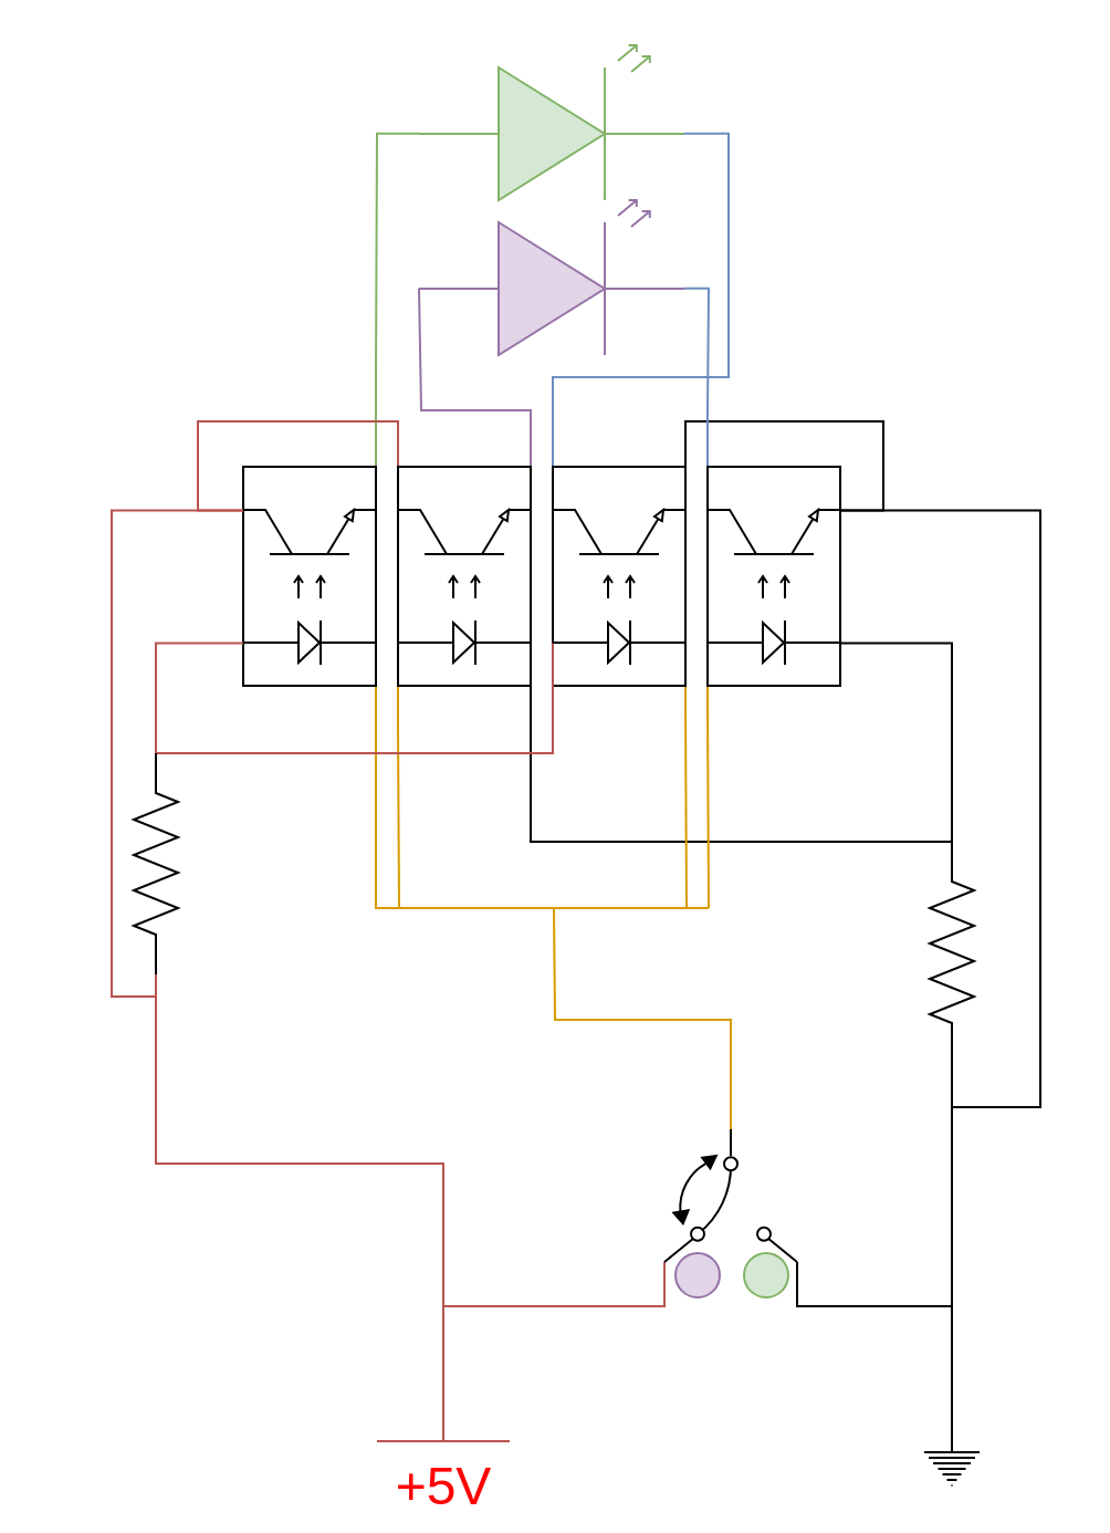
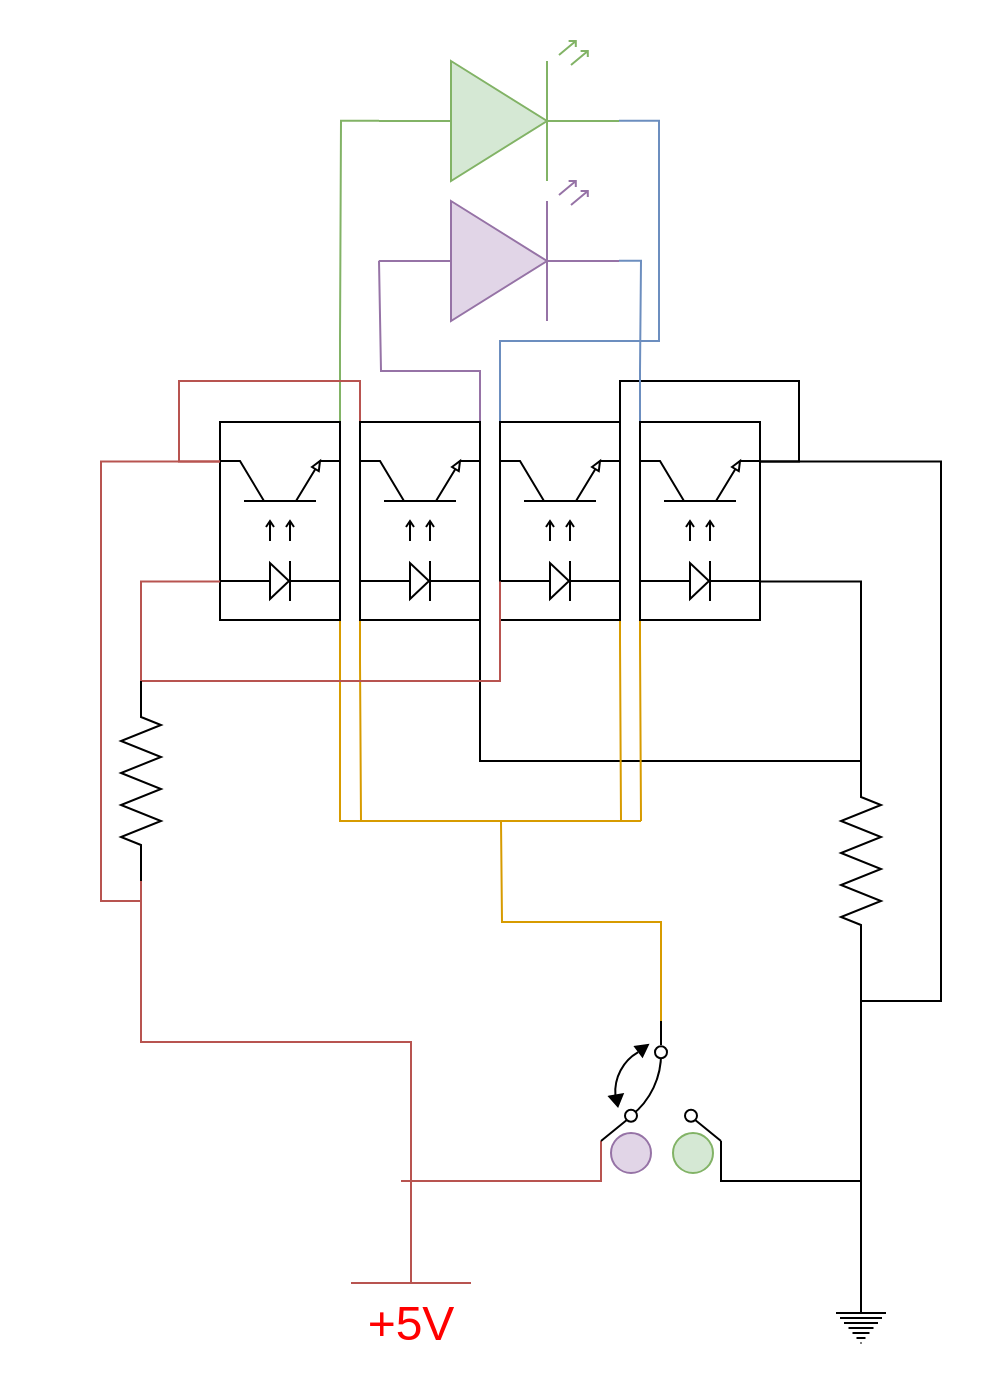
- <mxCell id="2" value="&lt;font color=&quot;#ff0000&quot;&gt;+5V&lt;/font&gt;" style="pointerEvents=1;verticalLabelPosition=bottom;shadow=0;dashed=0;align=center;html=1;verticalAlign=top;shape=mxgraph.electrical.signal_sources.vss2;fontSize=24;flipV=1;fillColor=#f8cecc;strokeColor=#b85450;" vertex="1" parent="1"><mxGeometry x="170" y="611" width="60" height="40" as="geometry" /></mxCell>
+ <mxCell id="2" value="&lt;font color=&quot;#ff0000&quot;&gt;+5V&lt;/font&gt;" style="pointerEvents=1;verticalLabelPosition=bottom;shadow=0;dashed=0;align=center;html=1;verticalAlign=top;shape=mxgraph.electrical.signal_sources.vss2;fontSize=24;flipV=1;fillColor=#f8cecc;strokeColor=#b85450;" vertex="1" parent="1"><mxGeometry x="175" y="601" width="60" height="40" as="geometry" /></mxCell>
